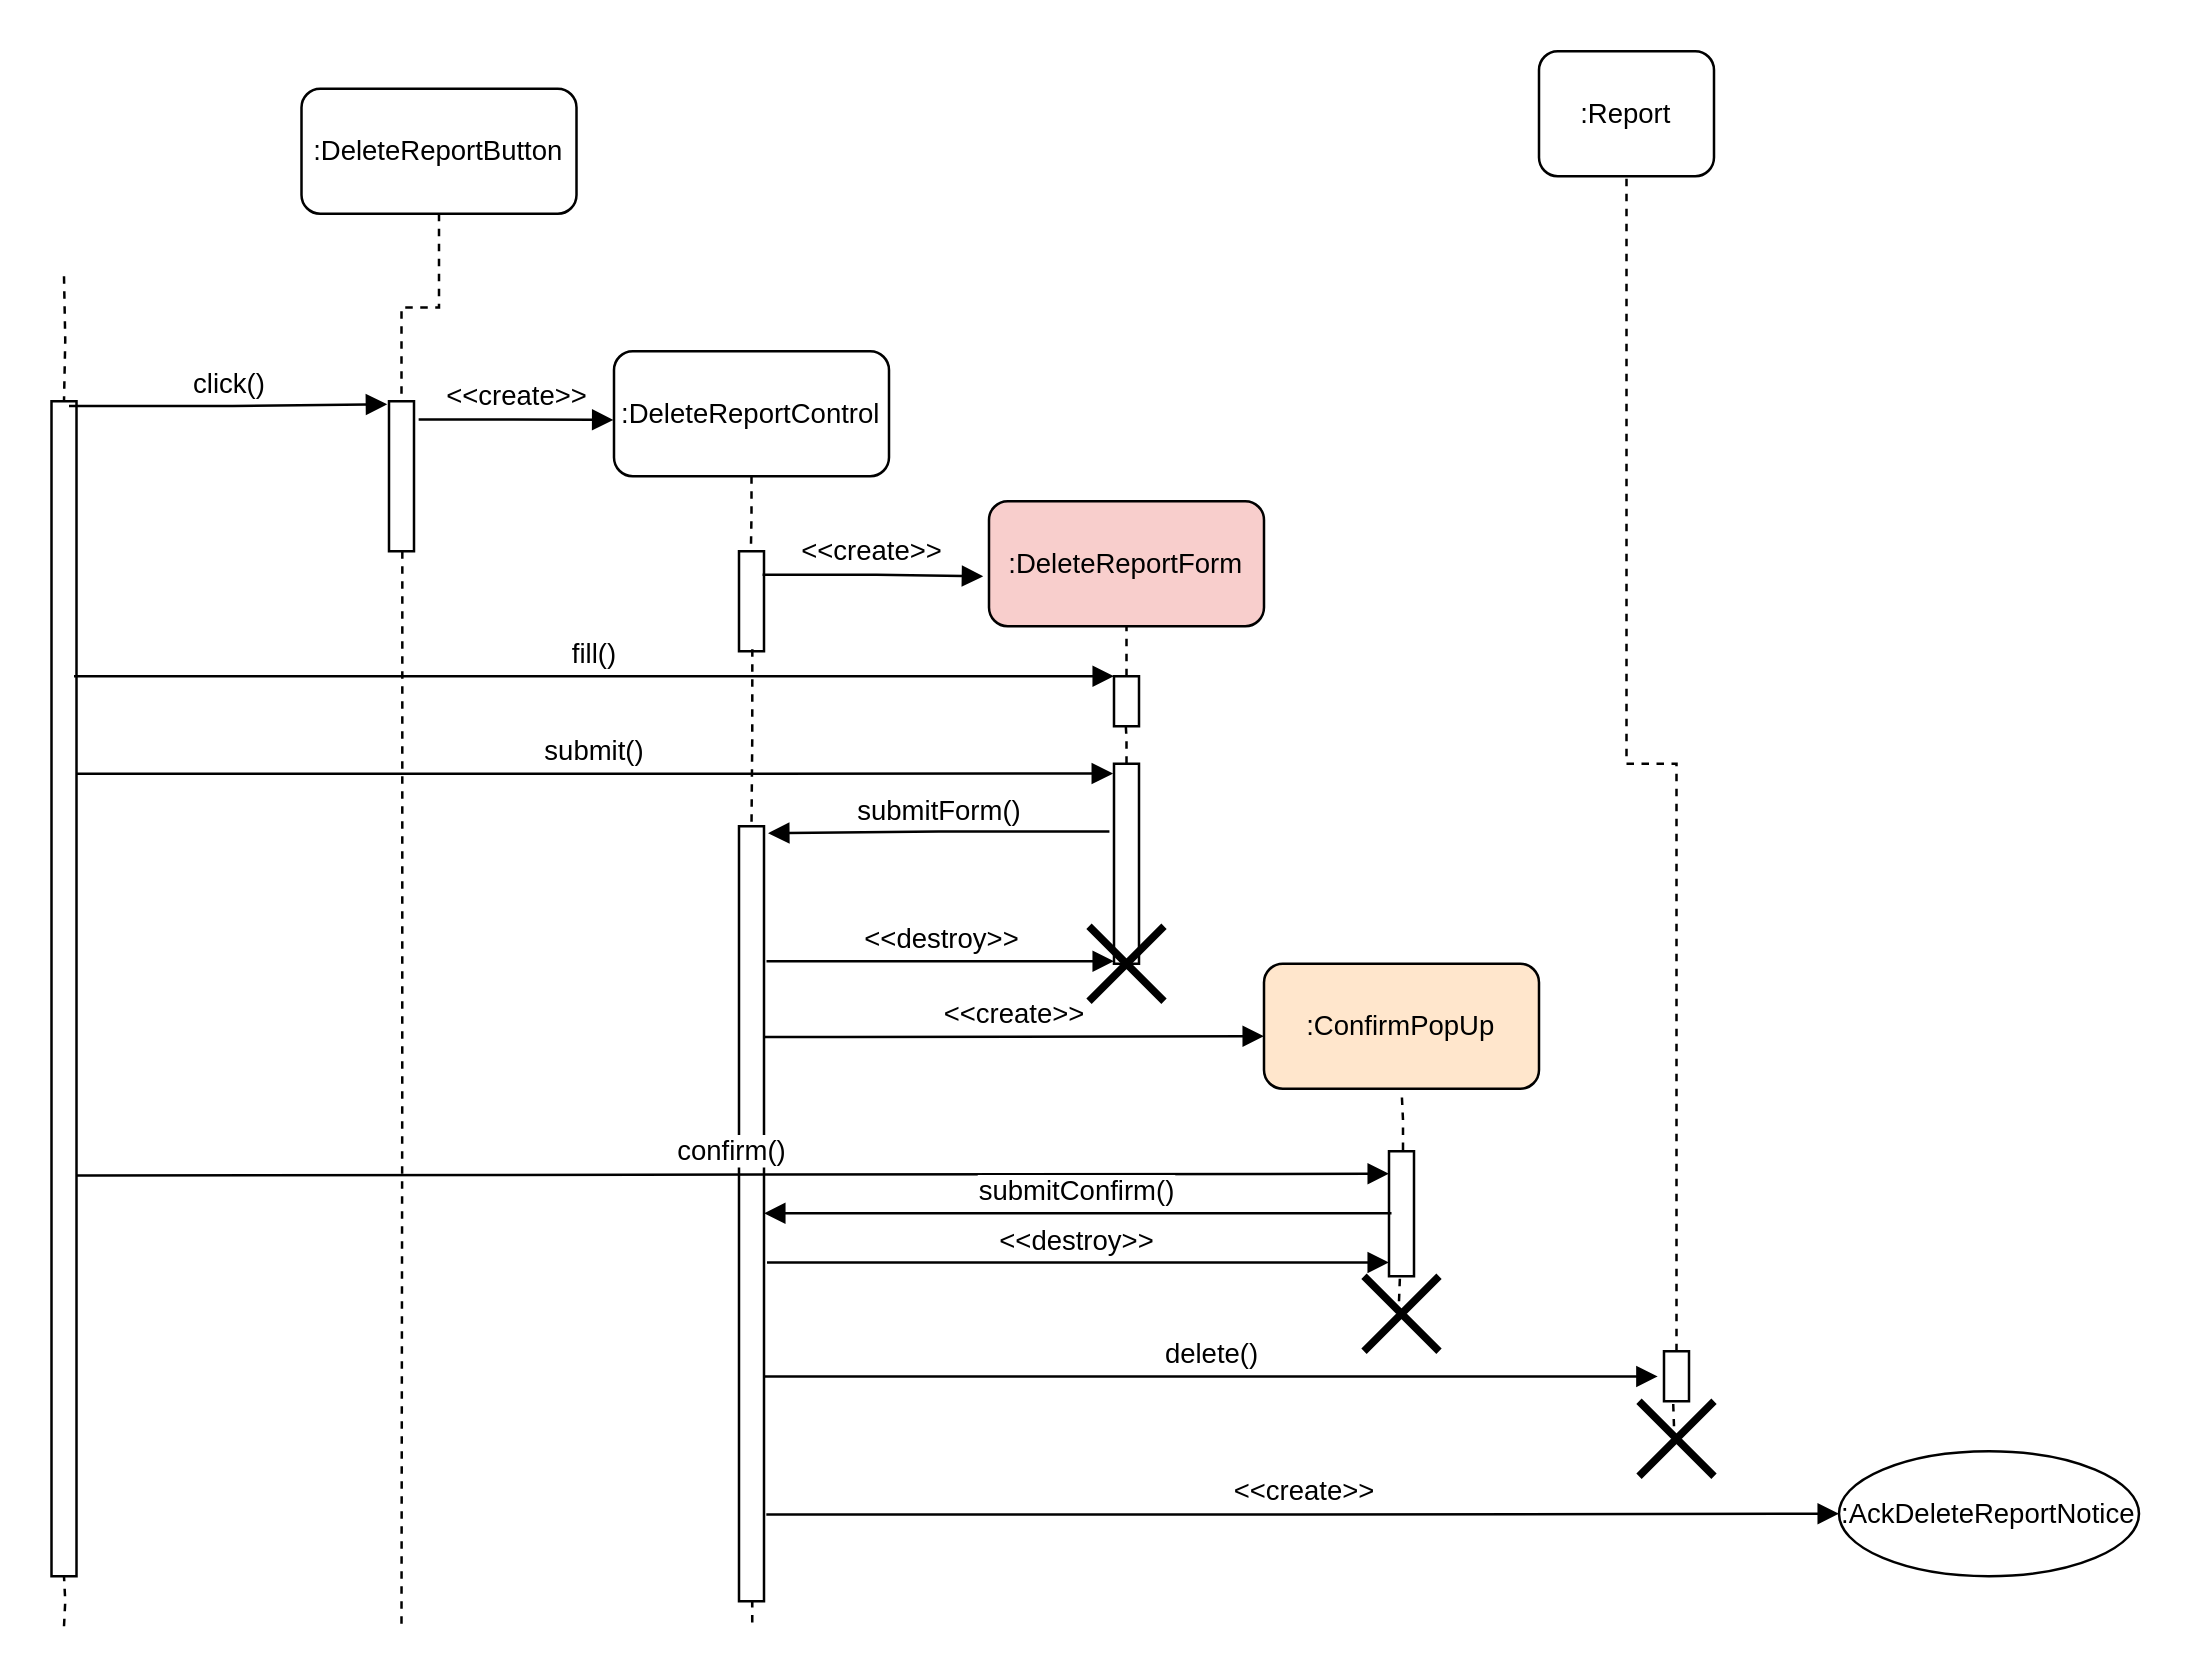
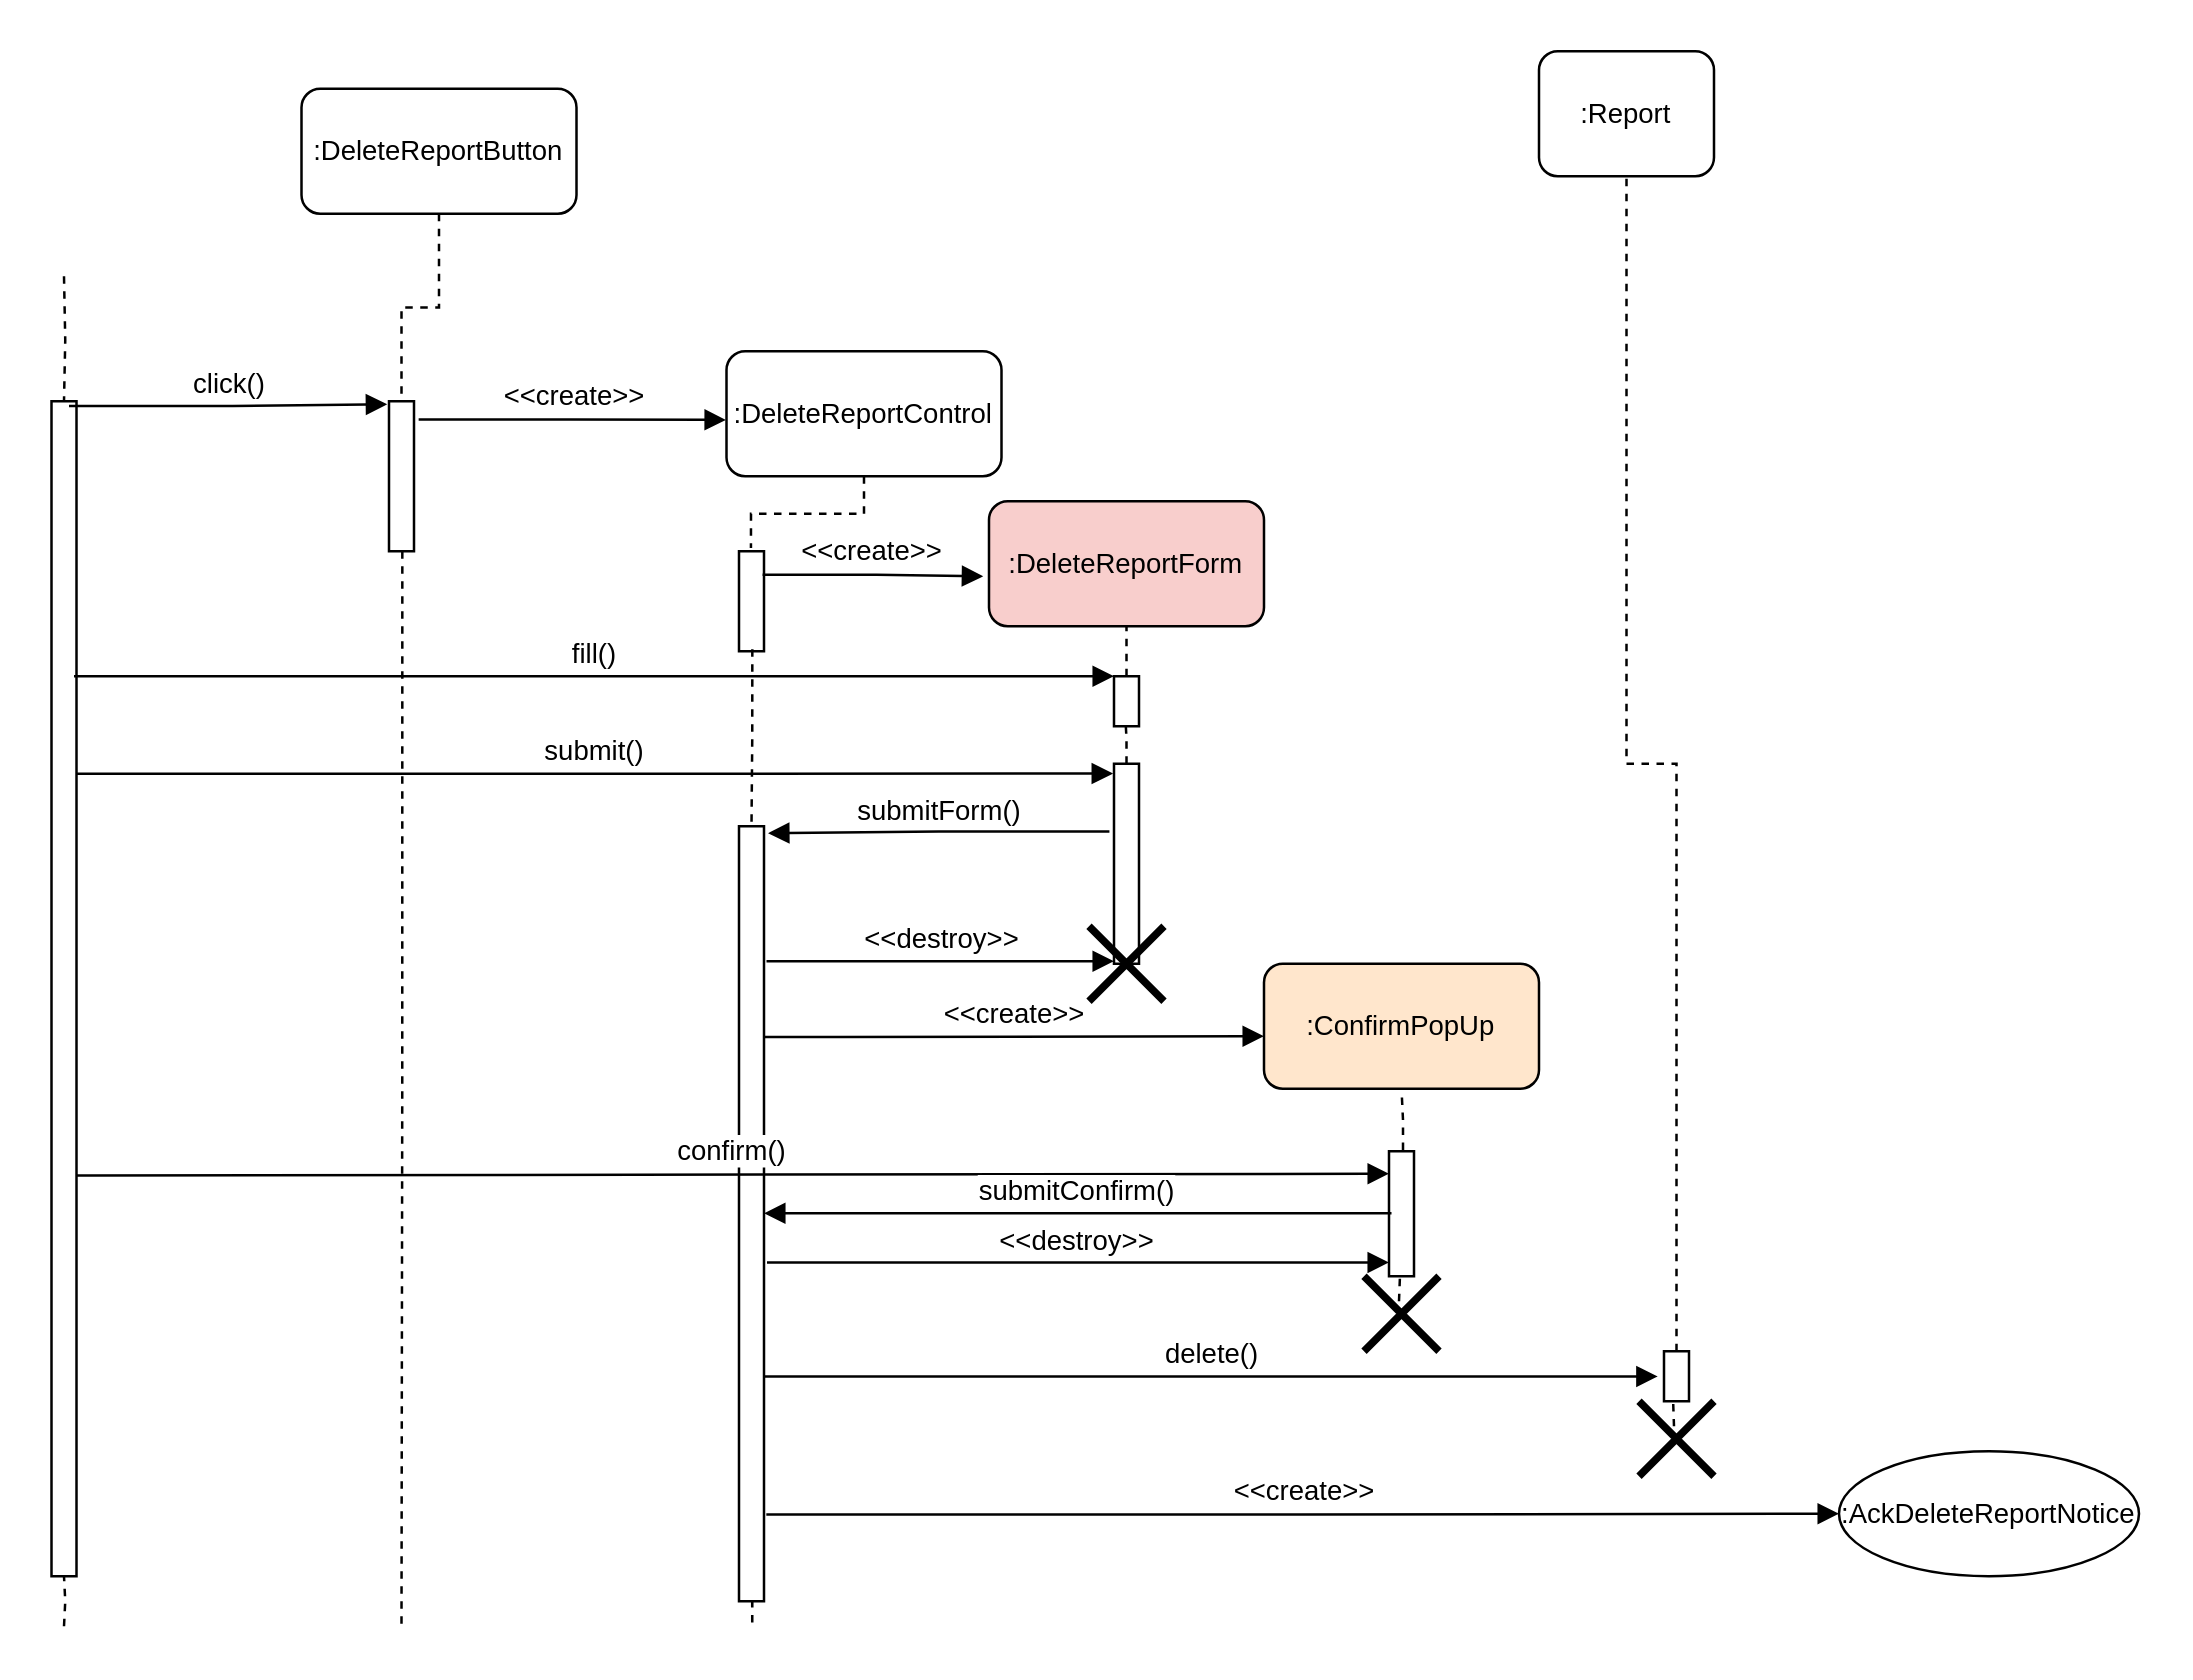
- <mxCell id="9" value="&lt;font style=&quot;font-size: 11px&quot;&gt;:DeleteReportControl&lt;/font&gt;" style="rounded=1;whiteSpace=wrap;html=1;" parent="1" vertex="1"><mxGeometry x="245" y="140" width="110" height="50" as="geometry" /></mxCell>
+ <mxCell id="9" value="&lt;font style=&quot;font-size: 11px&quot;&gt;:DeleteReportControl&lt;/font&gt;" style="rounded=1;whiteSpace=wrap;html=1;" parent="1" vertex="1"><mxGeometry x="290" y="140" width="110" height="50" as="geometry" /></mxCell>
